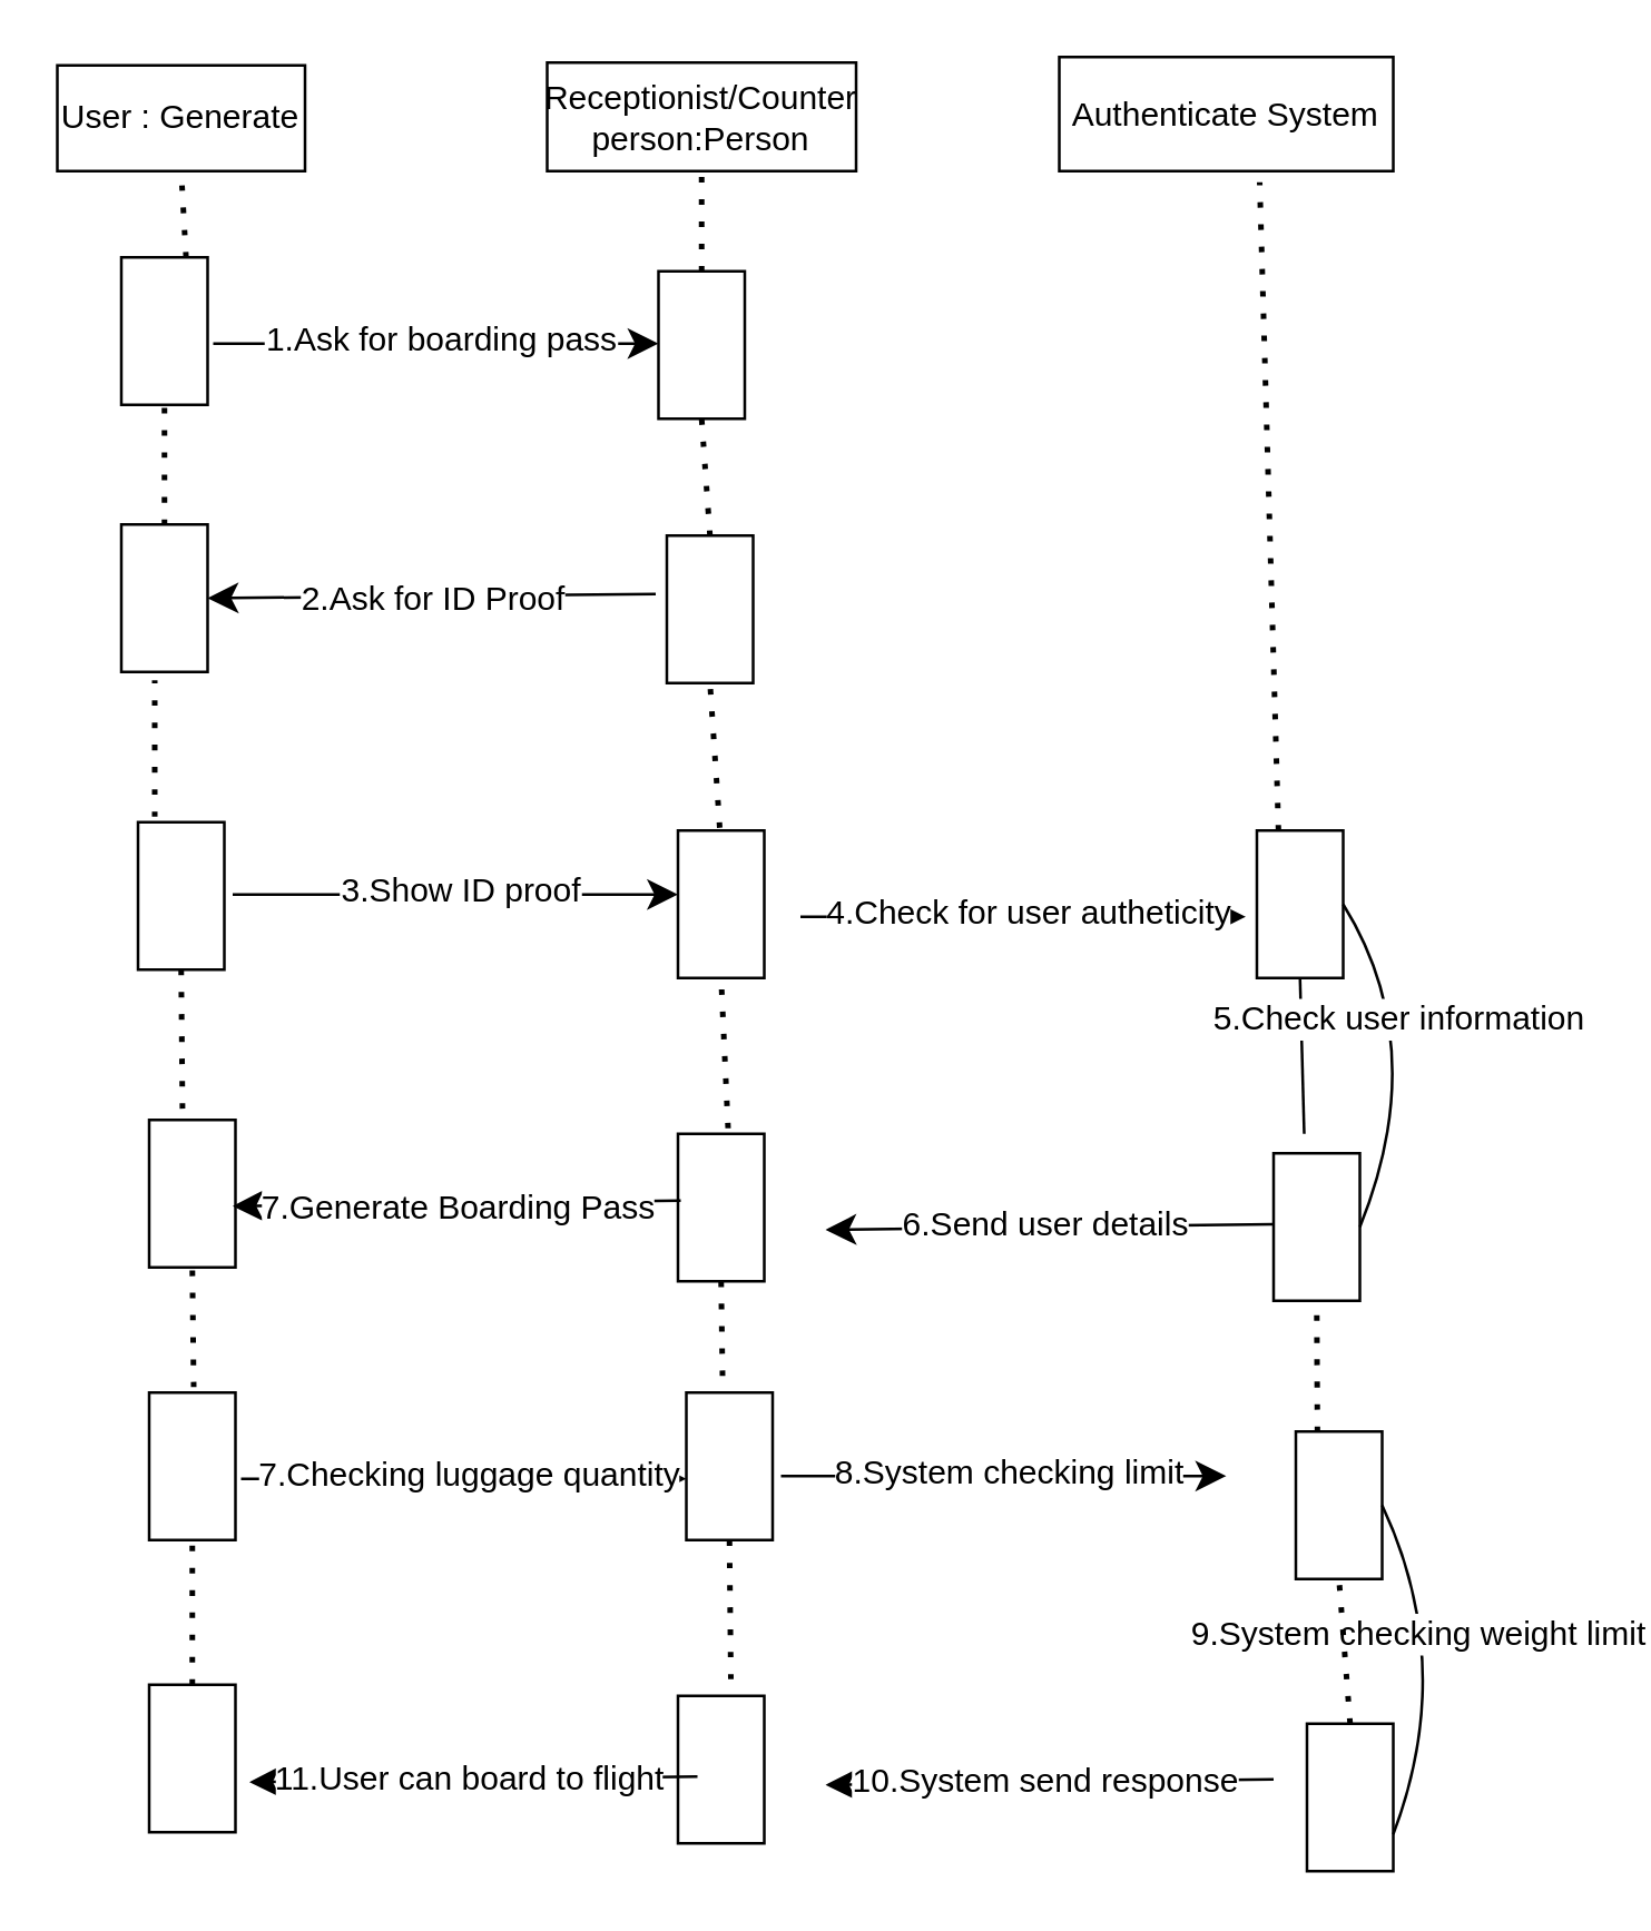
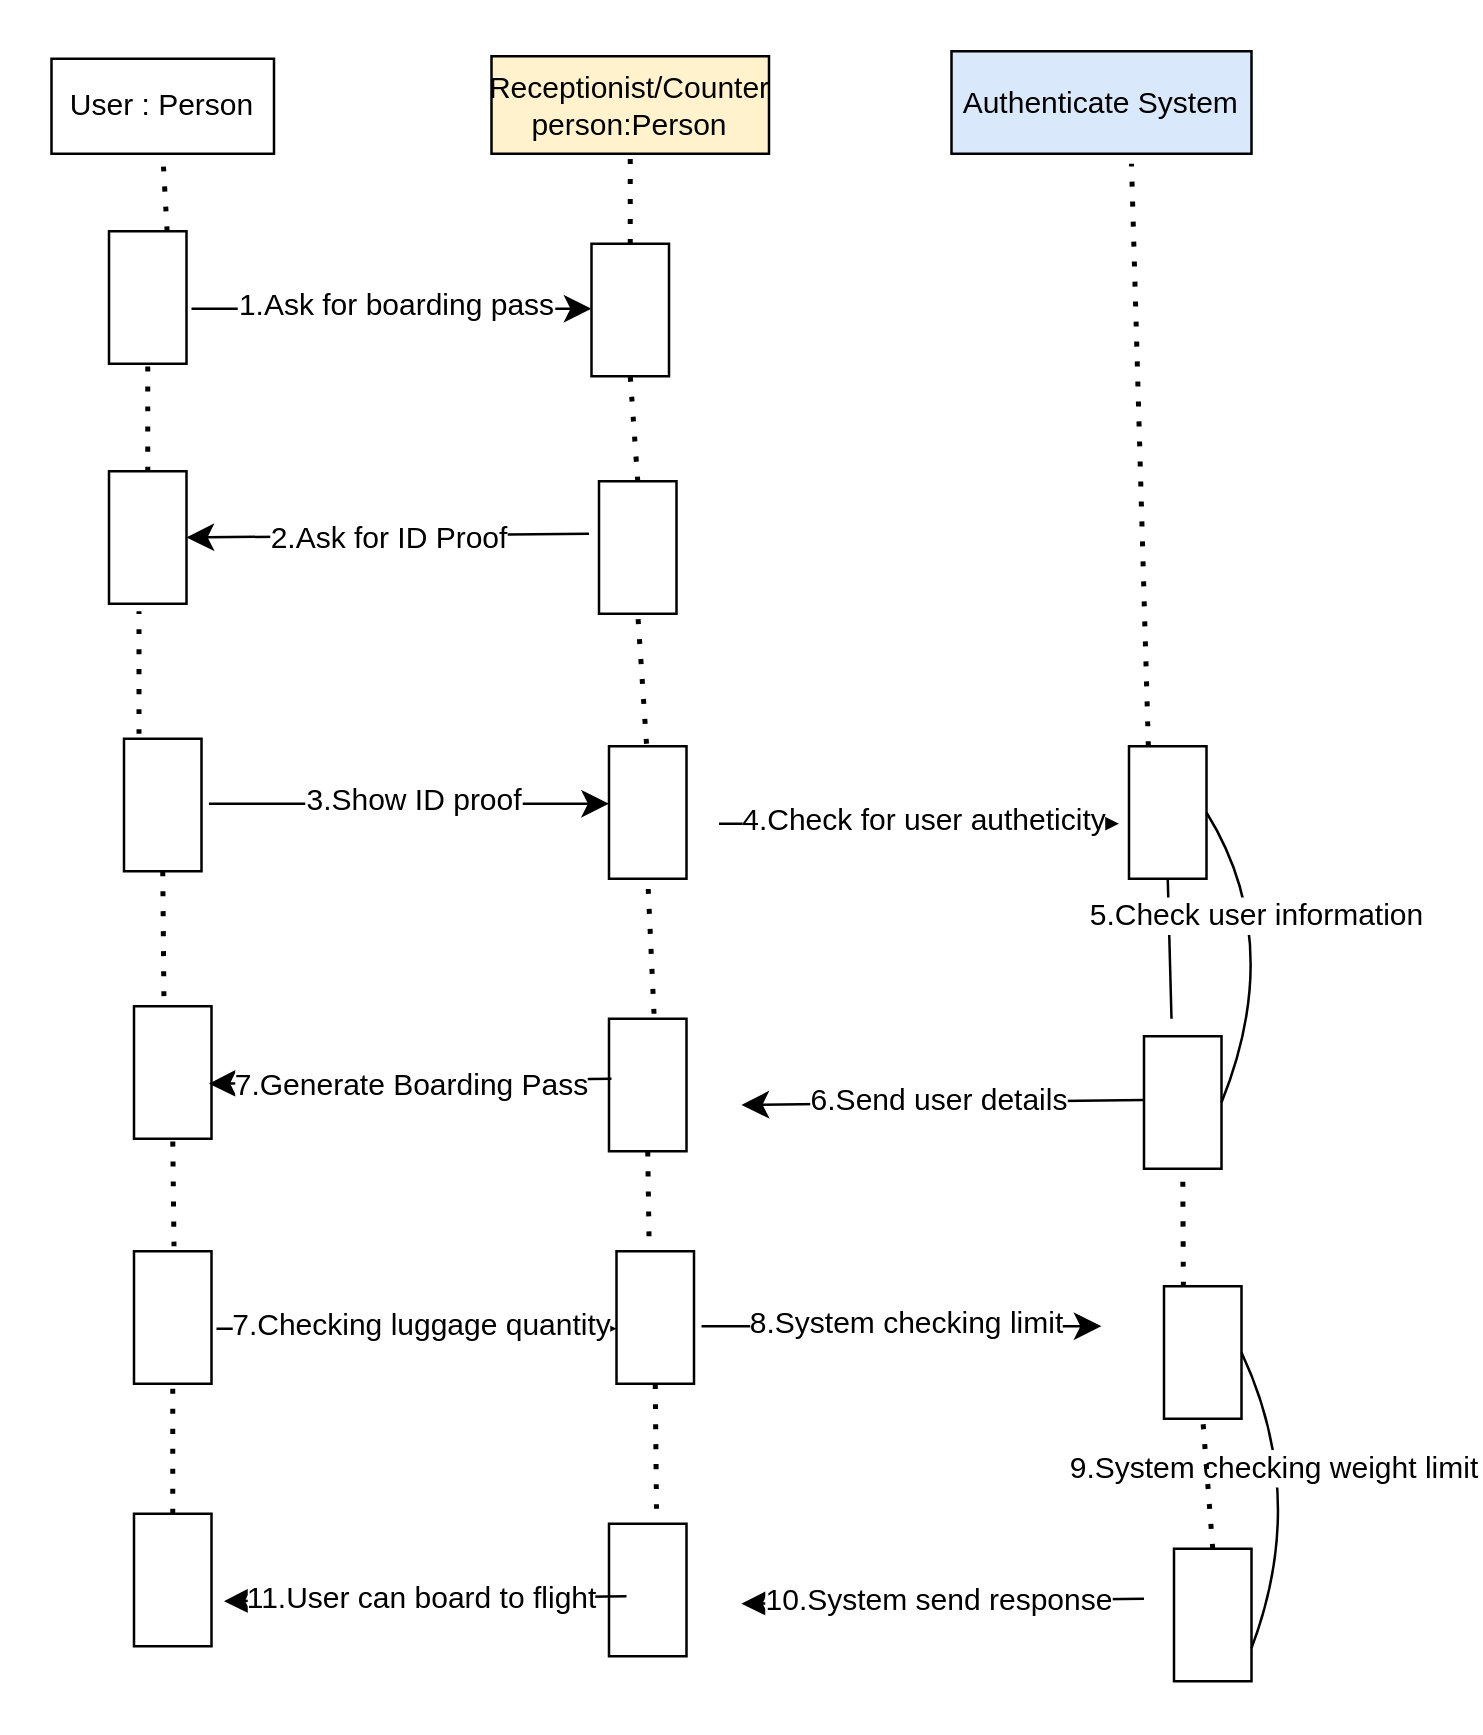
- <mxCell id="3" value="Authenticate System" style="rounded=0;whiteSpace=wrap;html=1;" vertex="1" parent="1"><mxGeometry x="380" y="20" width="120" height="41" as="geometry" /></mxCell>
+ <mxCell id="3" value="Authenticate System" style="rounded=0;whiteSpace=wrap;html=1;fillColor=#dae8fc;" vertex="1" parent="1"><mxGeometry x="380" y="20" width="120" height="41" as="geometry" /></mxCell>
- <mxCell id="4" value="Receptionist/Counter person:Person" style="rounded=0;whiteSpace=wrap;html=1;" vertex="1" parent="1"><mxGeometry x="196" y="22" width="111" height="39" as="geometry" /></mxCell>
+ <mxCell id="4" value="Receptionist/Counter person:Person" style="rounded=0;whiteSpace=wrap;html=1;fillColor=#fff2cc;" vertex="1" parent="1"><mxGeometry x="196" y="22" width="111" height="39" as="geometry" /></mxCell>
- <mxCell id="2" value="User : Generate" style="rounded=0;whiteSpace=wrap;html=1;" vertex="1" parent="1"><mxGeometry x="20" y="23" width="89" height="38" as="geometry" /></mxCell>
+ <mxCell id="2" value="User : Person" style="rounded=0;whiteSpace=wrap;html=1;" vertex="1" parent="1"><mxGeometry x="20" y="23" width="89" height="38" as="geometry" /></mxCell>
